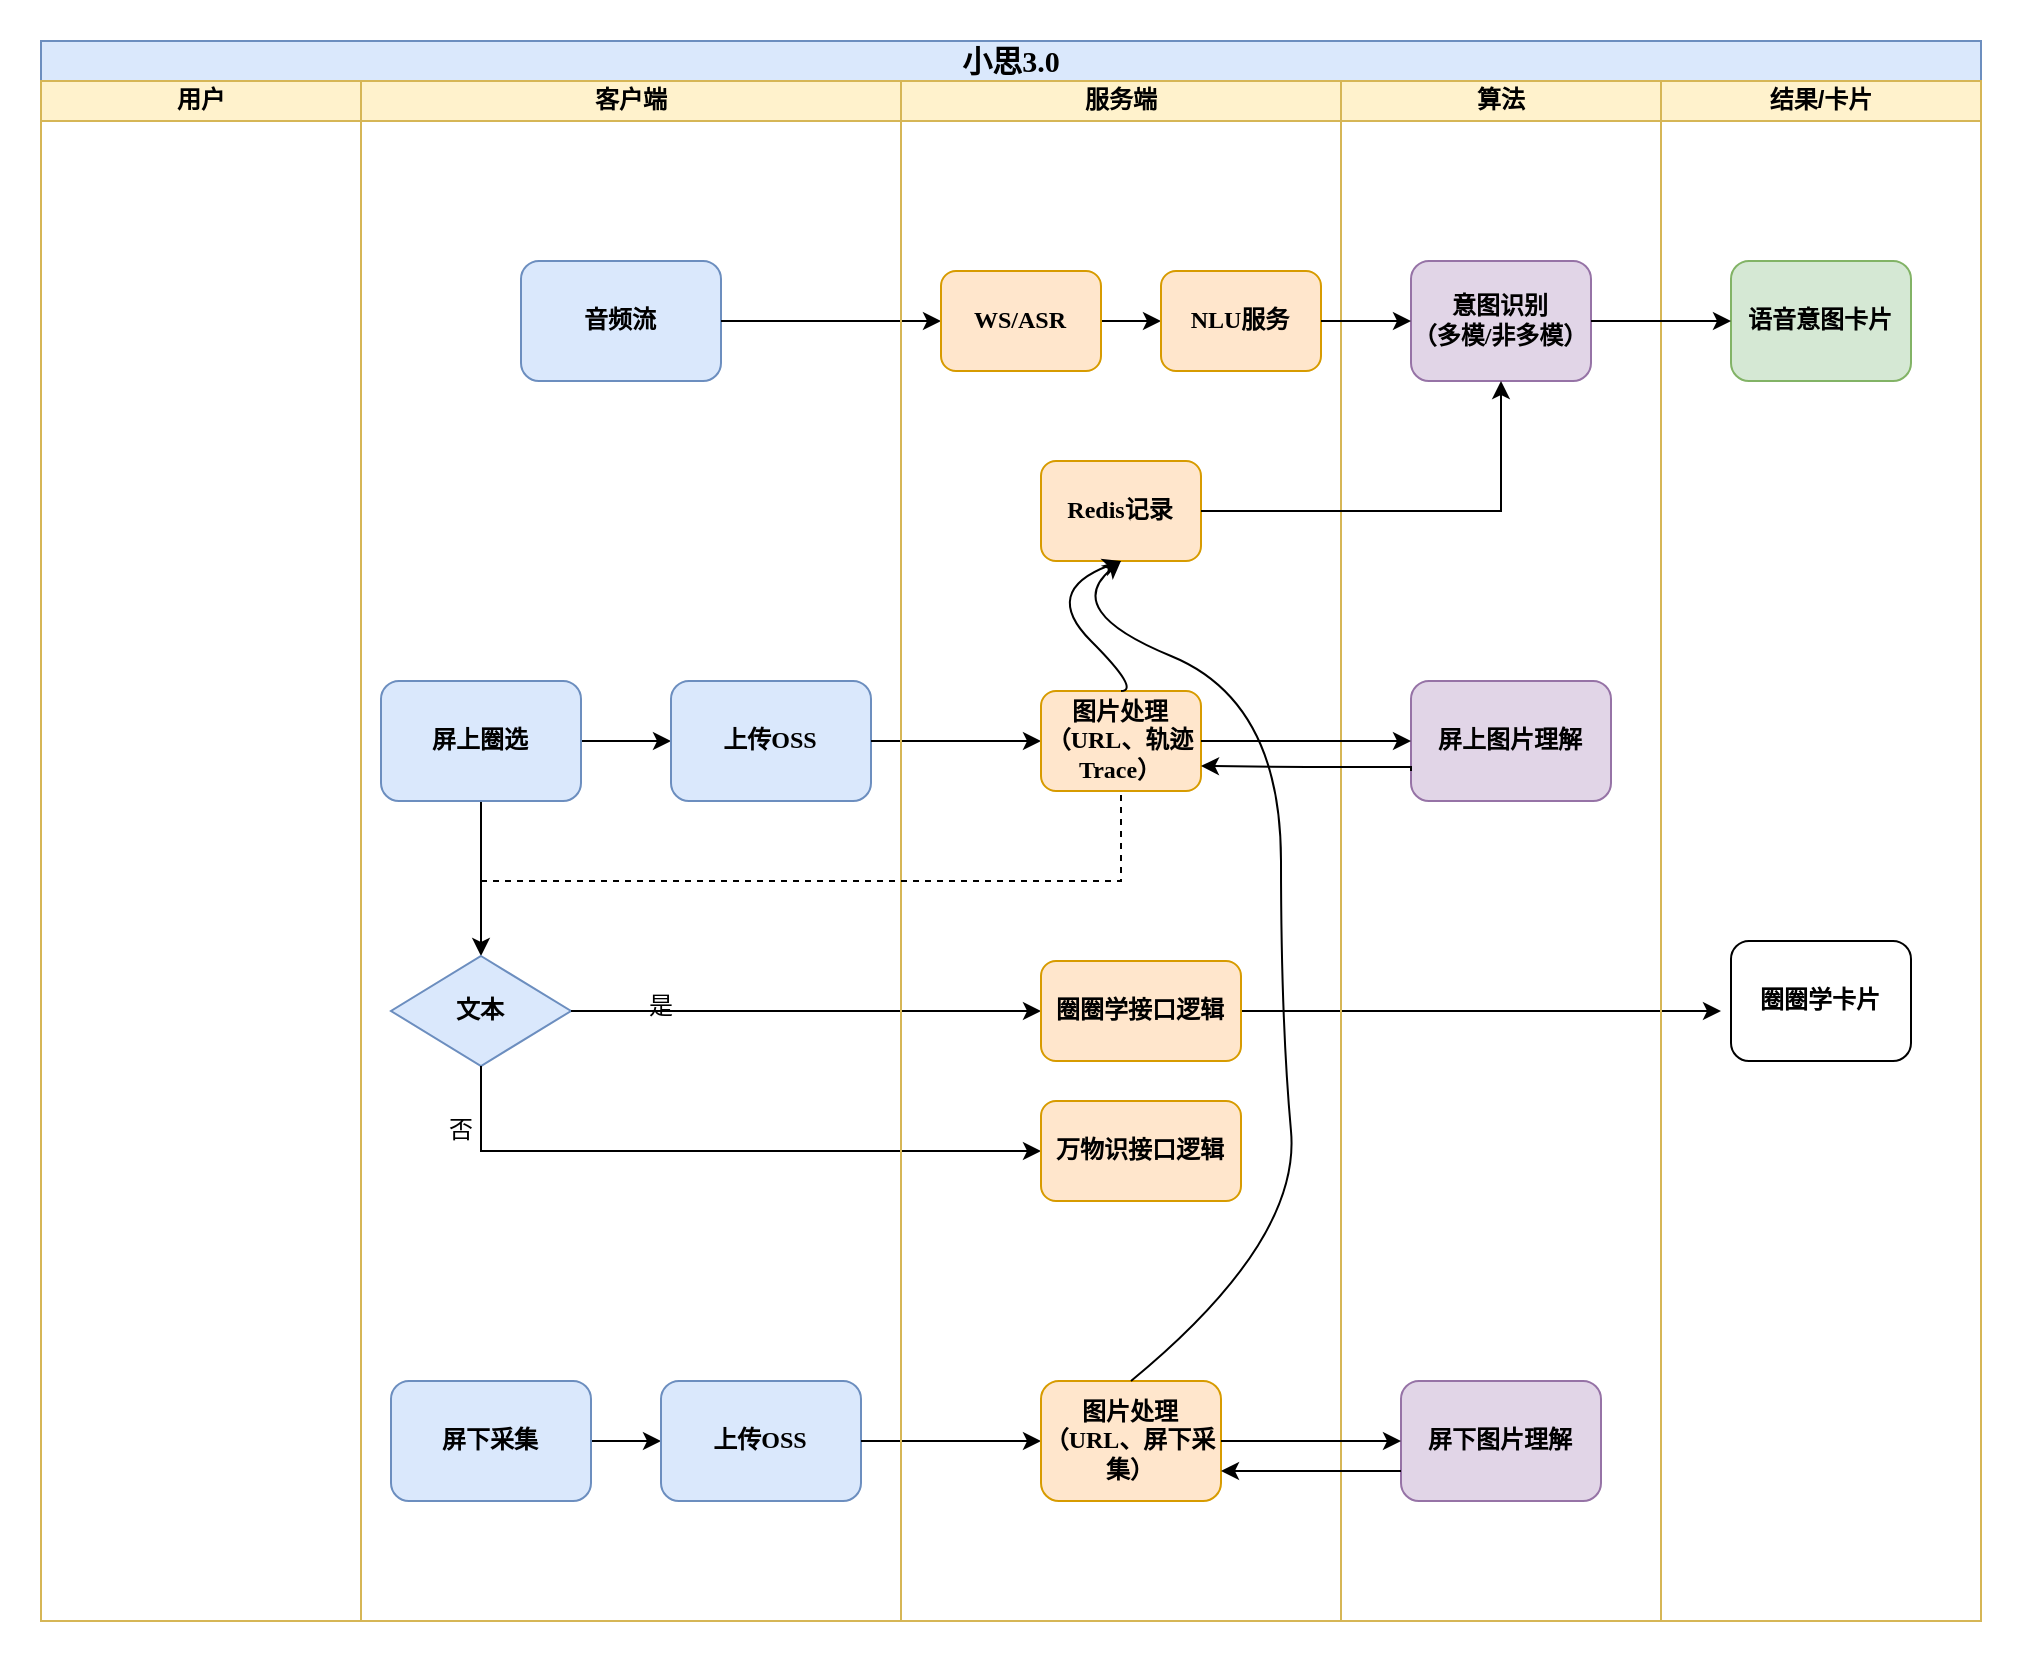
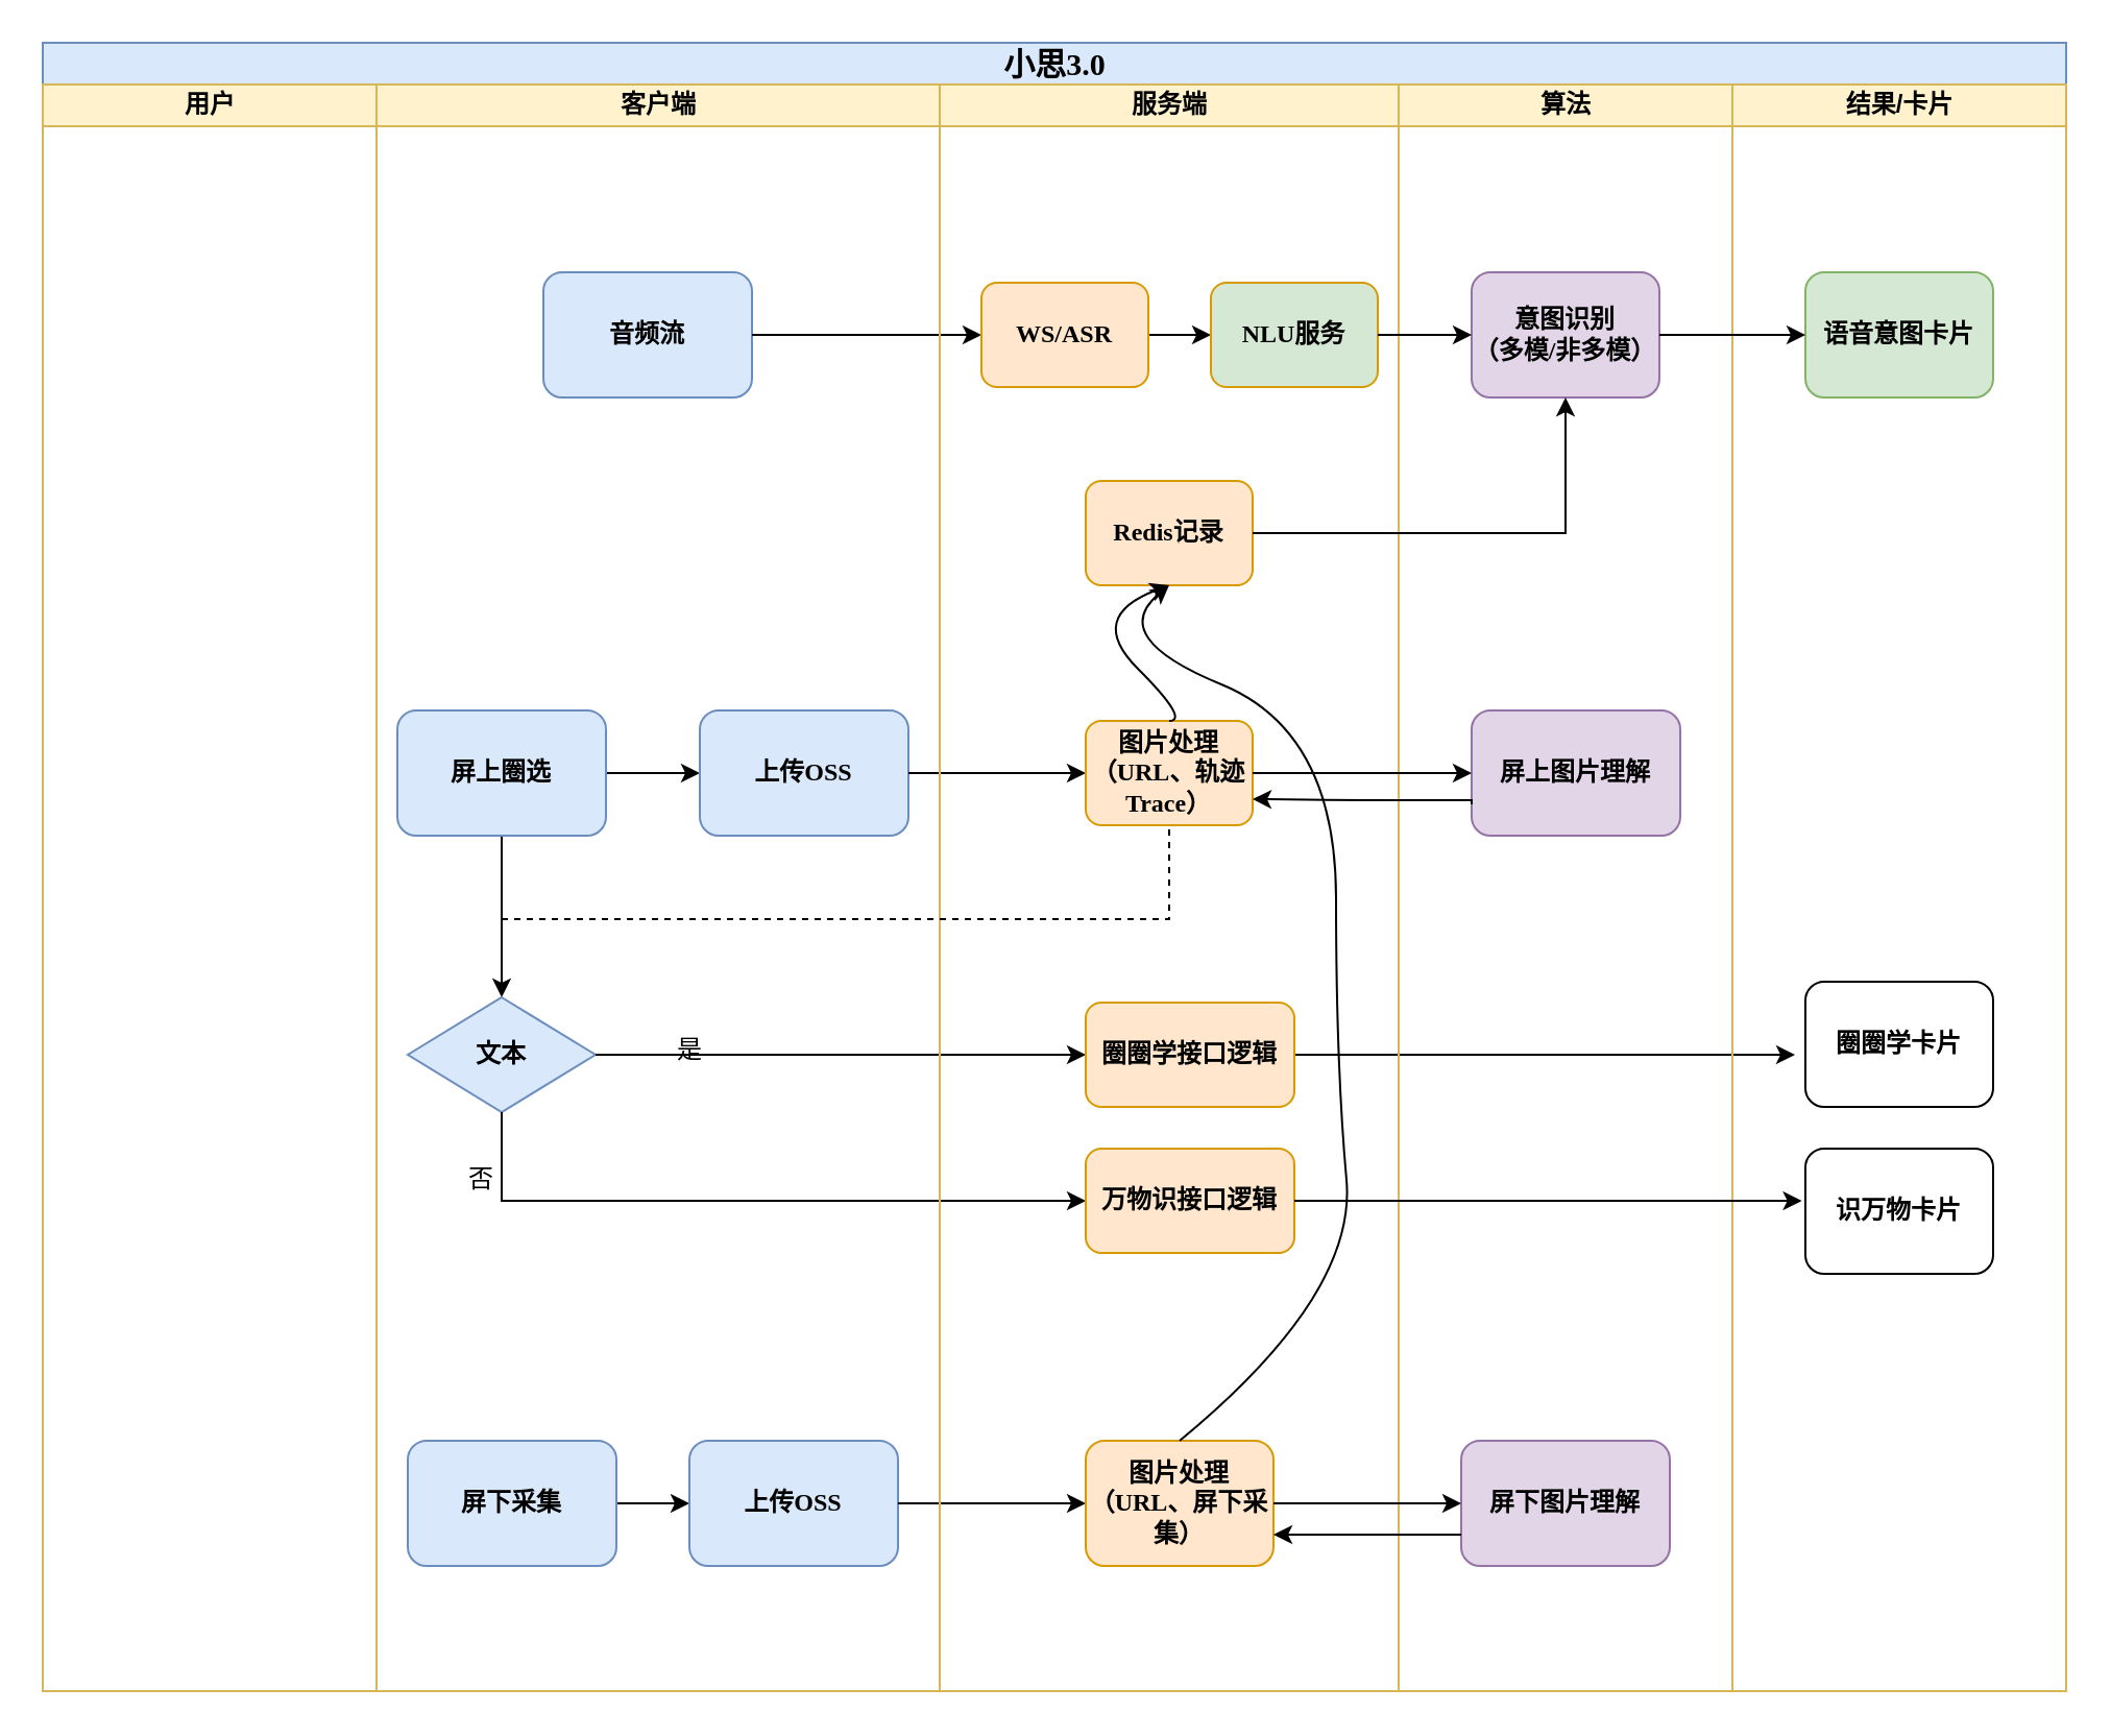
- <mxCell id="23" value="&lt;span style=&quot;font-size: 12px;&quot;&gt;&lt;b&gt;NLU服务&lt;/b&gt;&lt;/span&gt;" style="rounded=1;whiteSpace=wrap;html=1;shadow=0;labelBackgroundColor=none;strokeWidth=1;fontFamily=Verdana;fontSize=8;align=center;fillColor=#ffe6cc;strokeColor=#d79b00;" parent="20" vertex="1"><mxGeometry x="130" y="95" width="80" height="50" as="geometry" /></mxCell>
+ <mxCell id="23" value="&lt;span style=&quot;font-size: 12px;&quot;&gt;&lt;b&gt;NLU服务&lt;/b&gt;&lt;/span&gt;" style="rounded=1;whiteSpace=wrap;html=1;shadow=0;labelBackgroundColor=none;strokeWidth=1;fontFamily=Verdana;fontSize=8;align=center;fillColor=#d5e8d4;strokeColor=#d79b00;" parent="20" vertex="1"><mxGeometry x="130" y="95" width="80" height="50" as="geometry" /></mxCell>
+ <mxCell id="51" style="edgeStyle=orthogonalEdgeStyle;rounded=0;orthogonalLoop=1;jettySize=auto;html=1;entryX=-0.019;entryY=0.417;entryDx=0;entryDy=0;entryPerimeter=0;" parent="2" source="29" target="43" edge="1"><mxGeometry relative="1" as="geometry" /></mxCell>
+ <mxCell id="43" value="&lt;span style=&quot;font-size: 12px;&quot;&gt;&lt;b&gt;识万物卡片&lt;/b&gt;&lt;/span&gt;" style="rounded=1;whiteSpace=wrap;html=1;shadow=0;labelBackgroundColor=none;strokeWidth=1;fontFamily=Verdana;fontSize=8;align=center;" parent="37" vertex="1"><mxGeometry x="35" y="510" width="90" height="60" as="geometry" /></mxCell>
